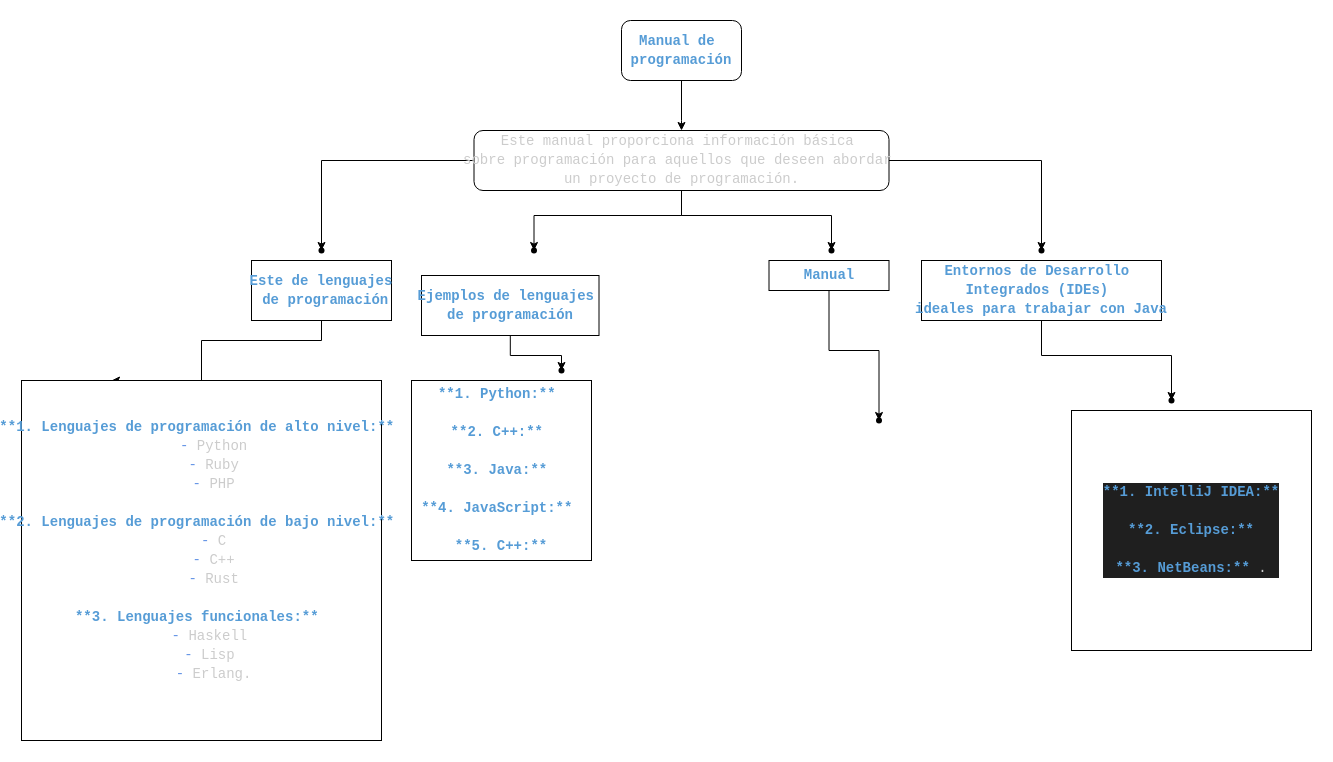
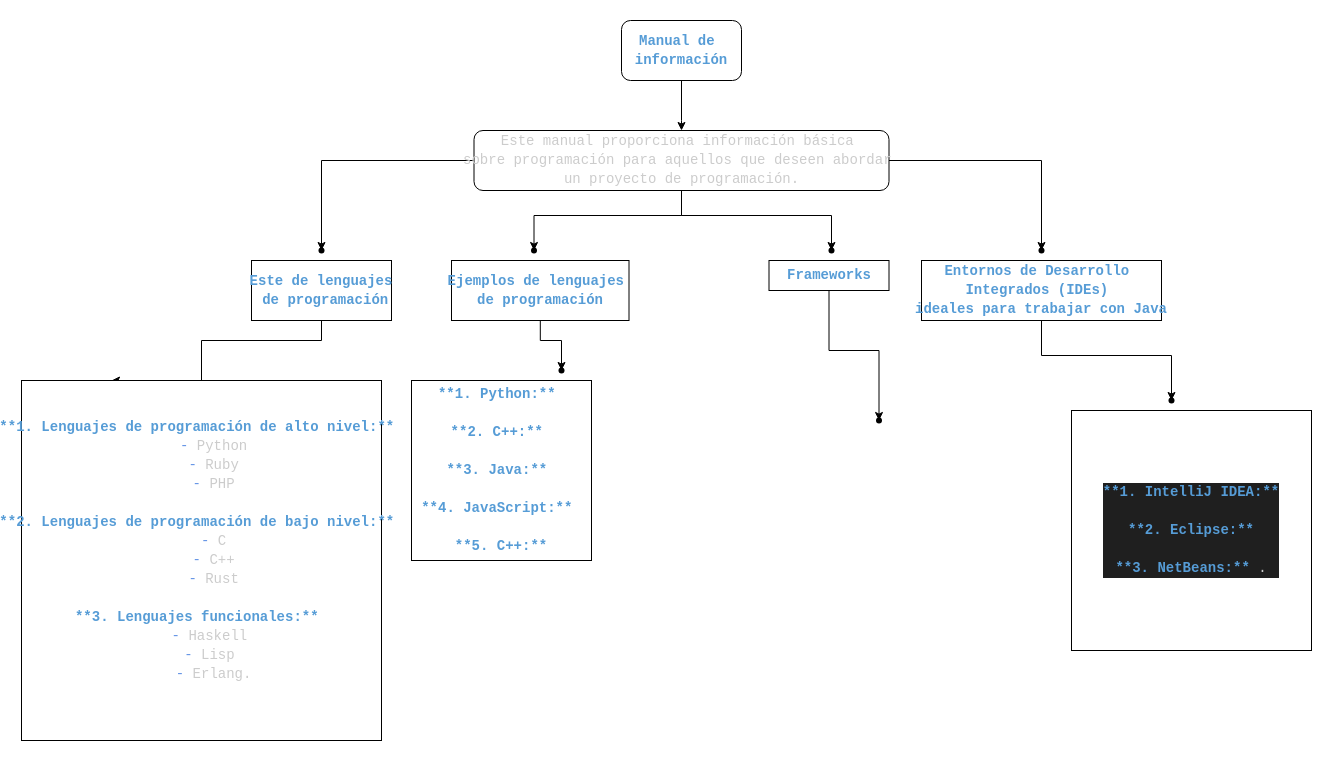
- <mxCell id="3" value="&lt;br&gt;&lt;div style=&quot;color: rgb(204, 204, 204); font-family: Consolas, &amp;quot;Courier New&amp;quot;, monospace; font-size: 14px; line-height: 19px; white-space: pre;&quot;&gt;&lt;div style=&quot;&quot;&gt;&lt;span style=&quot;color: rgb(86, 156, 214);&quot;&gt;&lt;b style=&quot;&quot;&gt;Manual de &lt;/b&gt;&lt;/span&gt;&lt;/div&gt;&lt;div style=&quot;&quot;&gt;&lt;span style=&quot;color: rgb(86, 156, 214);&quot;&gt;&lt;b style=&quot;&quot;&gt;programación&lt;/b&gt;&lt;/span&gt;&lt;/div&gt;&lt;/div&gt;&lt;div&gt;&lt;br&gt;&lt;/div&gt;" style="rounded=1;whiteSpace=wrap;html=1;" vertex="1" parent="1"><mxGeometry x="620" y="20" width="120" height="60" as="geometry" /></mxCell>
+ <mxCell id="3" value="&lt;br&gt;&lt;div style=&quot;color: rgb(204, 204, 204); font-family: Consolas, &amp;quot;Courier New&amp;quot;, monospace; font-size: 14px; line-height: 19px; white-space: pre;&quot;&gt;&lt;div style=&quot;&quot;&gt;&lt;span style=&quot;color: rgb(86, 156, 214);&quot;&gt;&lt;b style=&quot;&quot;&gt;Manual de &lt;/b&gt;&lt;/span&gt;&lt;/div&gt;&lt;div style=&quot;&quot;&gt;&lt;span style=&quot;color: rgb(86, 156, 214);&quot;&gt;&lt;b style=&quot;&quot;&gt;información&lt;/b&gt;&lt;/span&gt;&lt;/div&gt;&lt;/div&gt;&lt;div&gt;&lt;br&gt;&lt;/div&gt;" style="rounded=1;whiteSpace=wrap;html=1;" vertex="1" parent="1"><mxGeometry x="620" y="20" width="120" height="60" as="geometry" /></mxCell>
- <mxCell id="16" value="&lt;br&gt;&lt;div style=&quot;color: rgb(204, 204, 204); font-family: Consolas, &amp;quot;Courier New&amp;quot;, monospace; font-weight: normal; font-size: 14px; line-height: 19px; white-space: pre;&quot;&gt;&lt;div style=&quot;&quot;&gt;&lt;span style=&quot;color: rgb(86, 156, 214); font-weight: bold;&quot;&gt;Manual&lt;/span&gt;&lt;/div&gt;&lt;/div&gt;&lt;div&gt;&lt;br/&gt;&lt;/div&gt;" style="rounded=0;whiteSpace=wrap;html=1;" vertex="1" parent="1"><mxGeometry x="767.5" y="260" width="120" height="30" as="geometry" /></mxCell>
+ <mxCell id="16" value="&lt;br&gt;&lt;div style=&quot;color: rgb(204, 204, 204); font-family: Consolas, &amp;quot;Courier New&amp;quot;, monospace; font-weight: normal; font-size: 14px; line-height: 19px; white-space: pre;&quot;&gt;&lt;div style=&quot;&quot;&gt;&lt;span style=&quot;color: rgb(86, 156, 214); font-weight: bold;&quot;&gt;Frameworks&lt;/span&gt;&lt;/div&gt;&lt;/div&gt;&lt;div&gt;&lt;br/&gt;&lt;/div&gt;" style="rounded=0;whiteSpace=wrap;html=1;" vertex="1" parent="1"><mxGeometry x="767.5" y="260" width="120" height="30" as="geometry" /></mxCell>
- <mxCell id="12" value="&lt;br&gt;&lt;div style=&quot;color: rgb(204, 204, 204); font-family: Consolas, &amp;quot;Courier New&amp;quot;, monospace; font-weight: normal; font-size: 14px; line-height: 19px; white-space: pre;&quot;&gt;&lt;div&gt;&lt;span style=&quot;color: #569cd6;font-weight: bold;&quot;&gt;Ejemplos de lenguajes &lt;/span&gt;&lt;/div&gt;&lt;div&gt;&lt;span style=&quot;color: #569cd6;font-weight: bold;&quot;&gt;de programación&lt;/span&gt;&lt;/div&gt;&lt;/div&gt;&lt;div&gt;&lt;br&gt;&lt;/div&gt;" style="rounded=0;whiteSpace=wrap;html=1;" vertex="1" parent="1"><mxGeometry x="420" y="275" width="177.5" height="60" as="geometry" /></mxCell>
+ <mxCell id="12" value="&lt;br&gt;&lt;div style=&quot;color: rgb(204, 204, 204); font-family: Consolas, &amp;quot;Courier New&amp;quot;, monospace; font-weight: normal; font-size: 14px; line-height: 19px; white-space: pre;&quot;&gt;&lt;div&gt;&lt;span style=&quot;color: #569cd6;font-weight: bold;&quot;&gt;Ejemplos de lenguajes &lt;/span&gt;&lt;/div&gt;&lt;div&gt;&lt;span style=&quot;color: #569cd6;font-weight: bold;&quot;&gt;de programación&lt;/span&gt;&lt;/div&gt;&lt;/div&gt;&lt;div&gt;&lt;br&gt;&lt;/div&gt;" style="rounded=0;whiteSpace=wrap;html=1;" vertex="1" parent="1"><mxGeometry x="450" y="260" width="177.5" height="60" as="geometry" /></mxCell>
